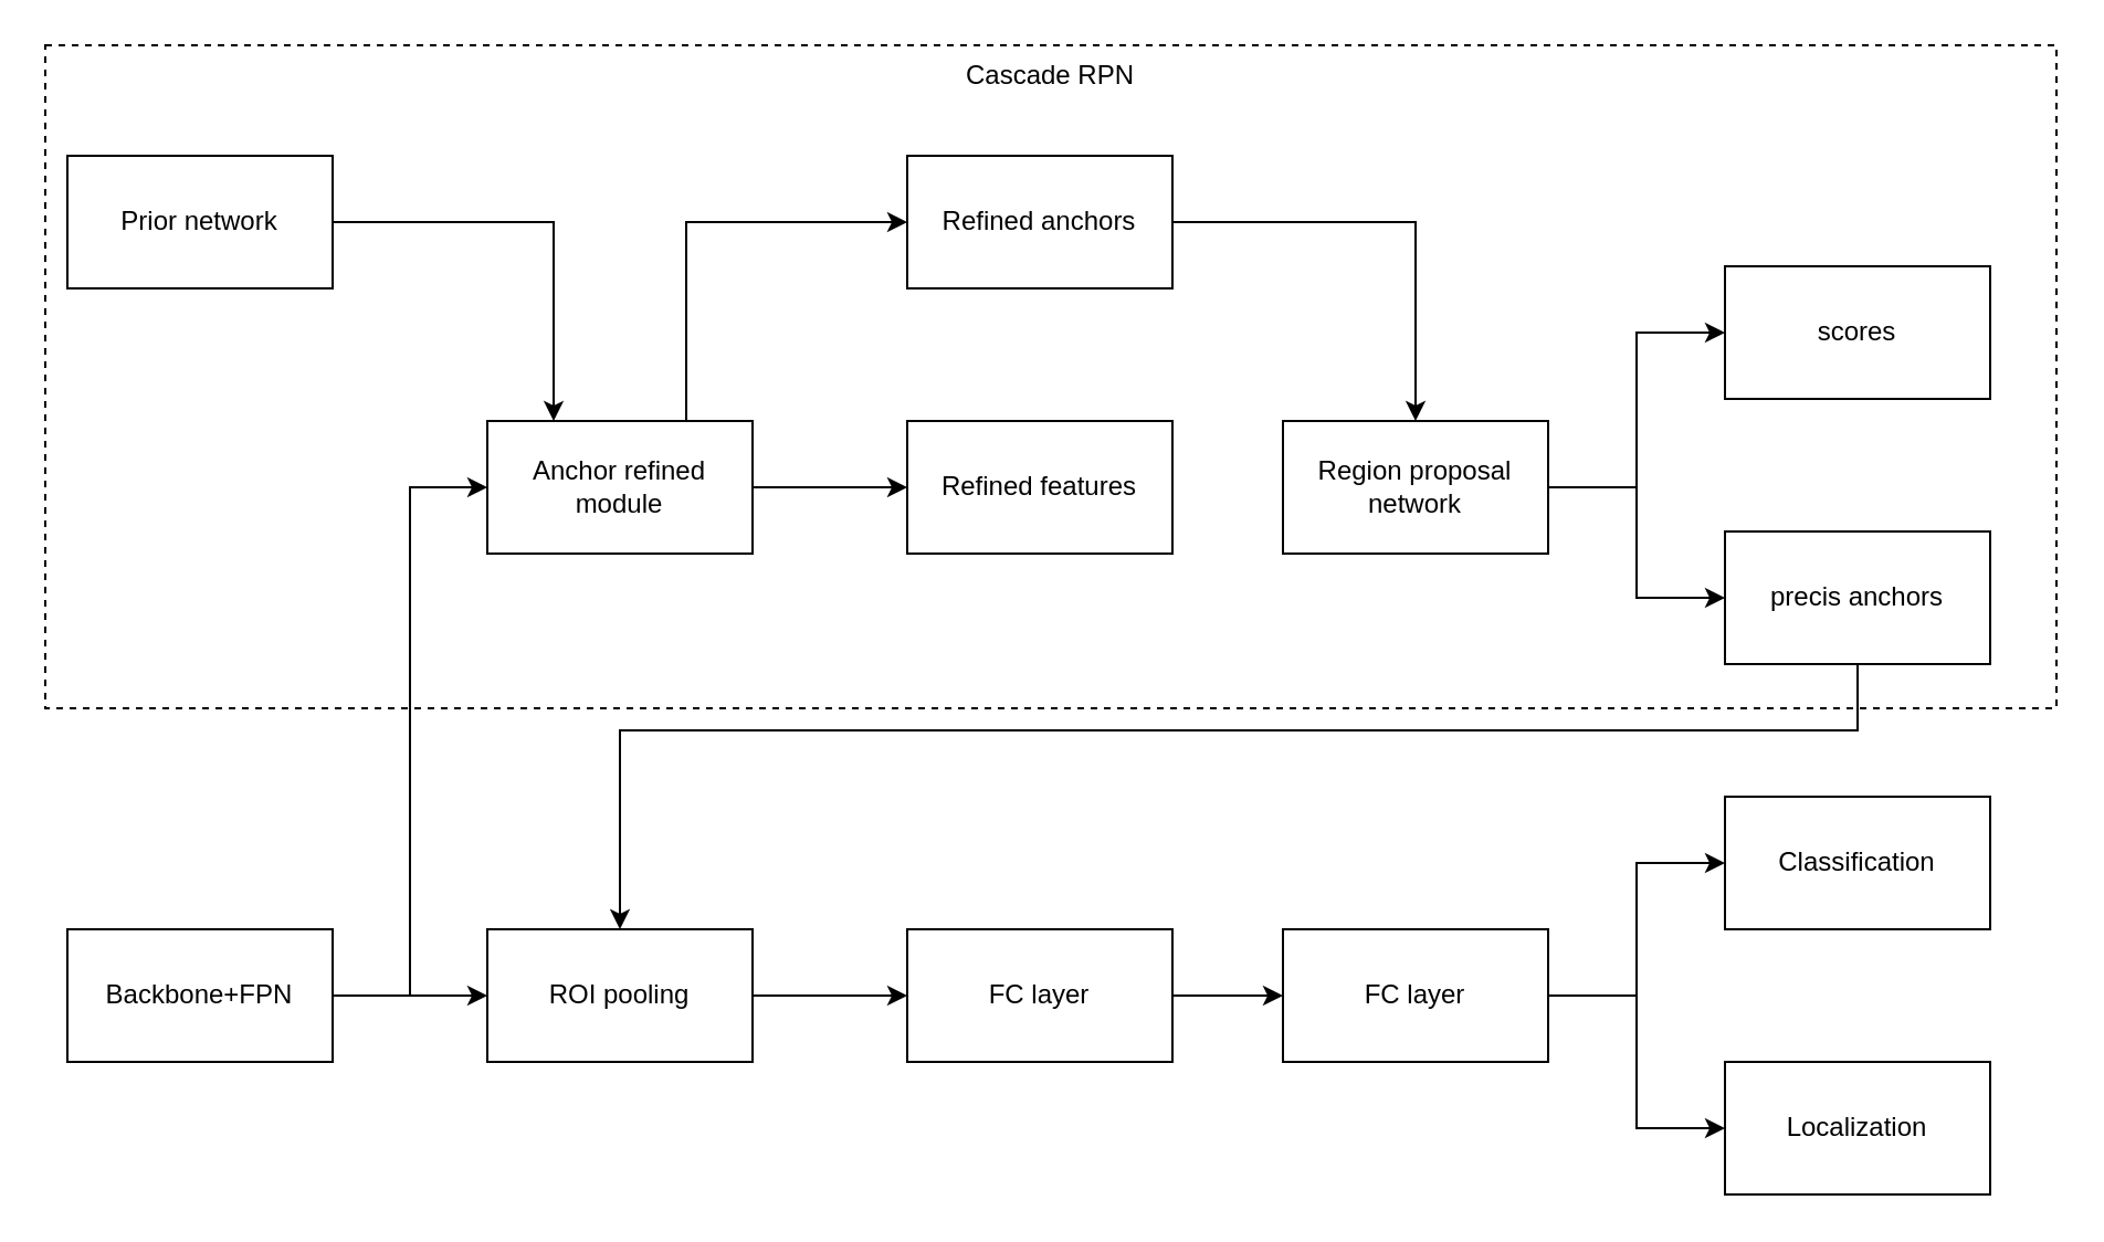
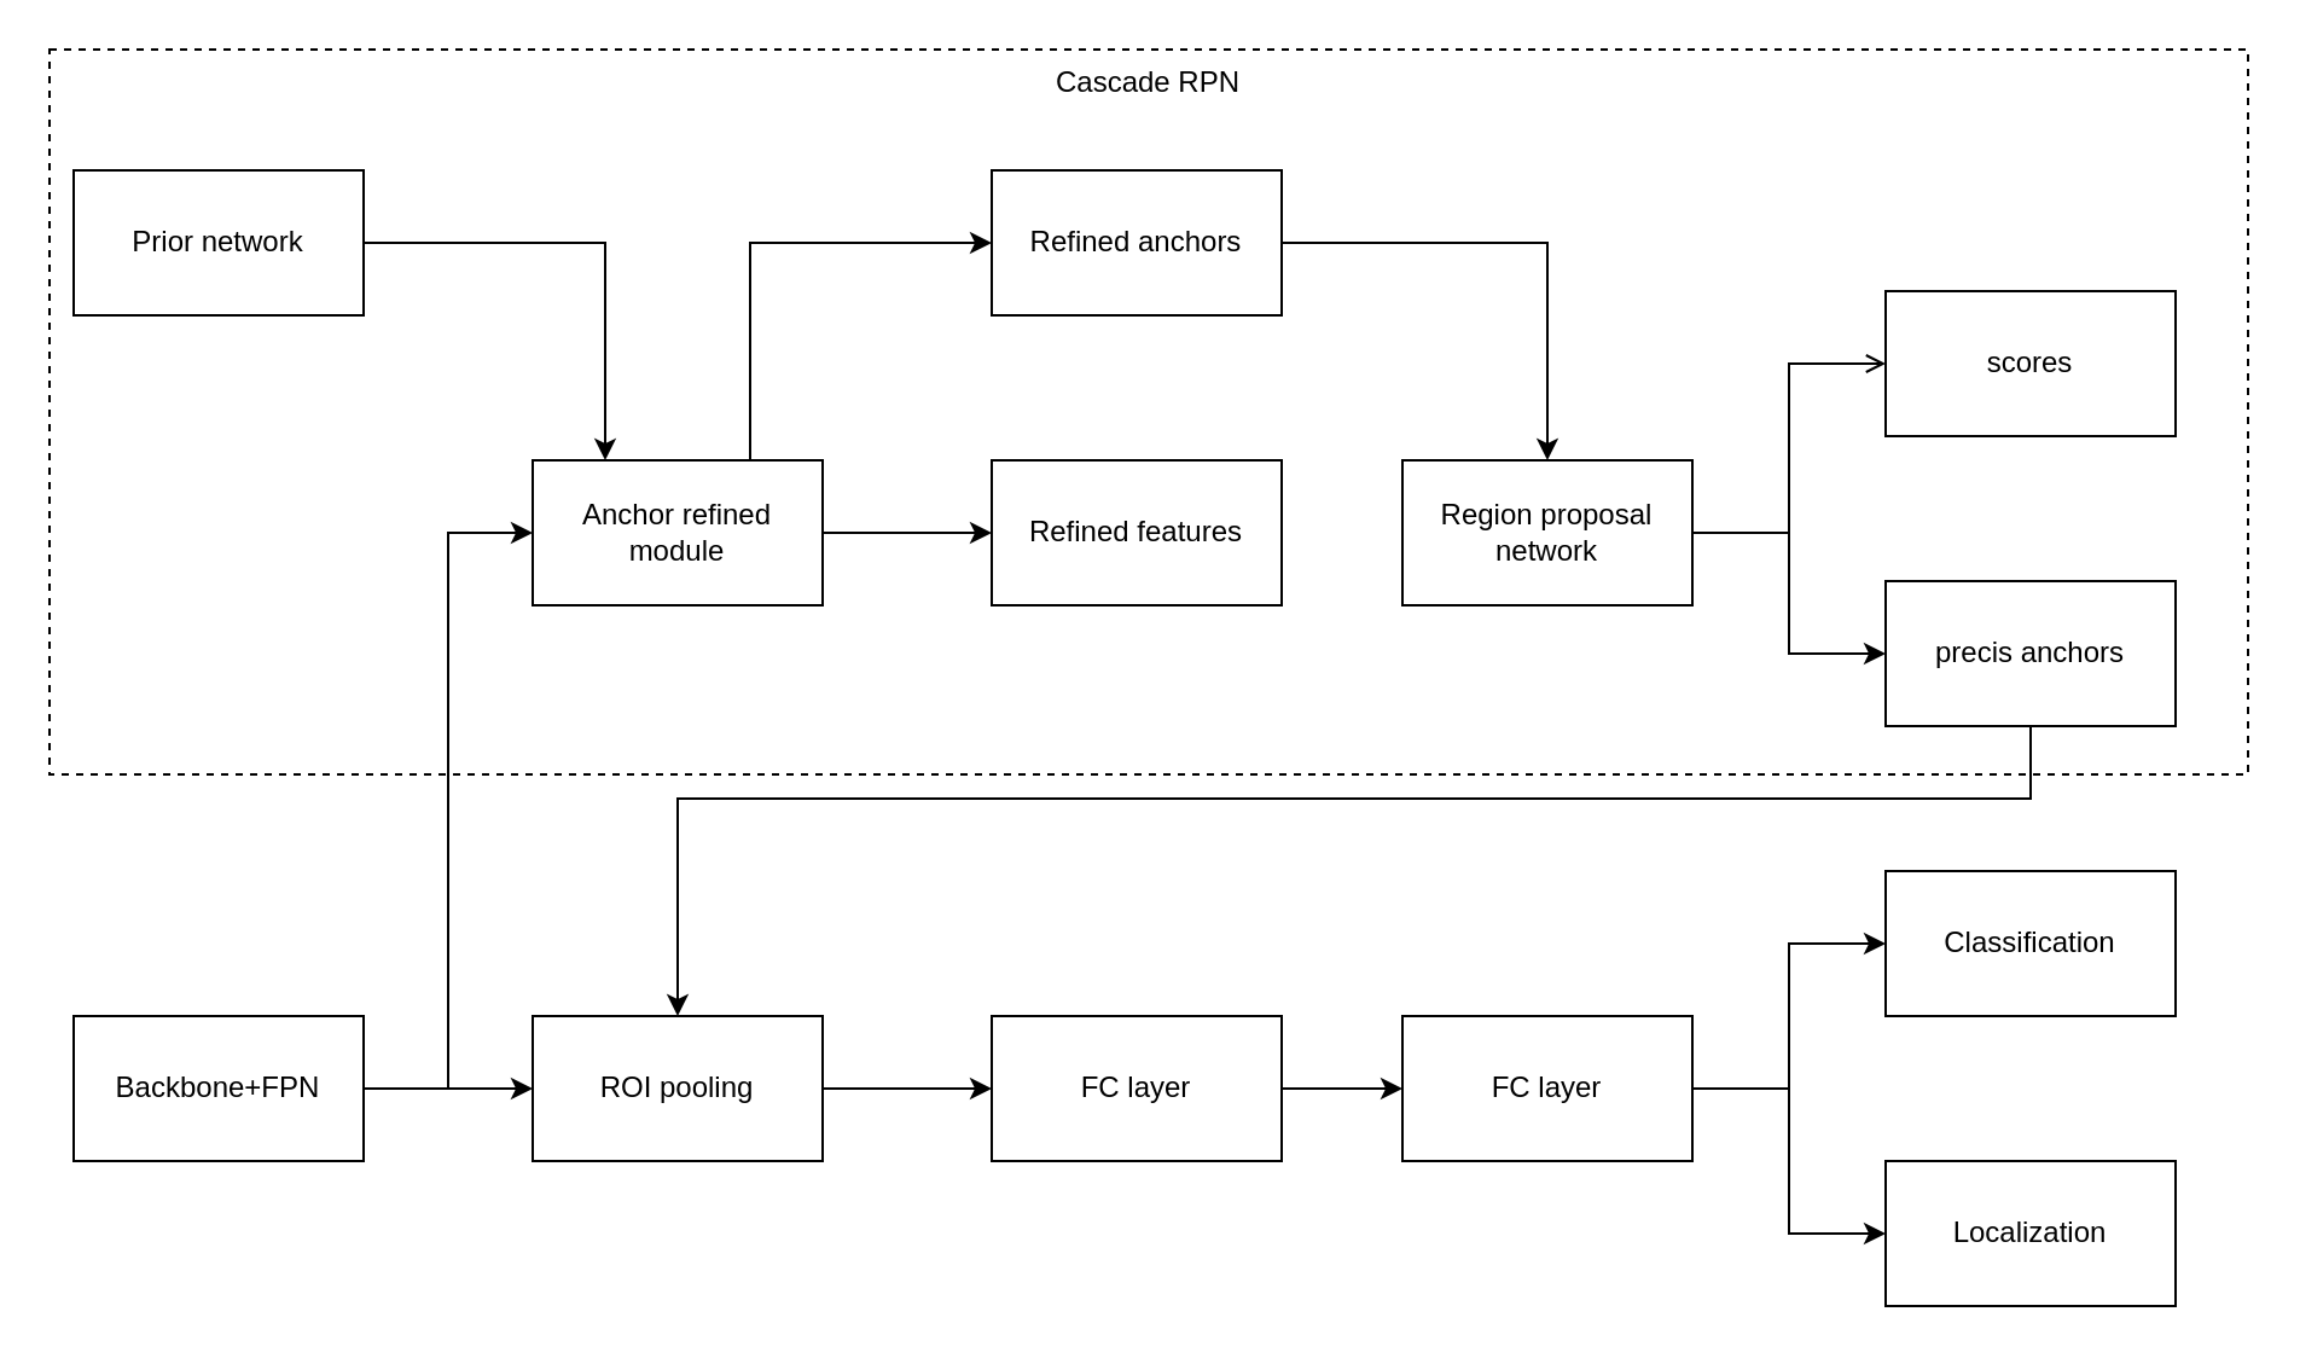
- <mxCell id="3" style="edgeStyle=orthogonalEdgeStyle;rounded=0;orthogonalLoop=1;jettySize=auto;html=1;entryX=0;entryY=0.5;entryDx=0;entryDy=0;" parent="1" source="5" target="17" edge="1"><mxGeometry relative="1" as="geometry"><mxPoint x="750" y="170" as="targetPoint" /></mxGeometry></mxCell>
+ <mxCell id="3" style="edgeStyle=orthogonalEdgeStyle;rounded=0;orthogonalLoop=1;jettySize=auto;html=1;entryX=0;entryY=0.5;entryDx=0;entryDy=0;endArrow=open;" parent="1" source="5" target="17" edge="1"><mxGeometry relative="1" as="geometry"><mxPoint x="750" y="170" as="targetPoint" /></mxGeometry></mxCell>
